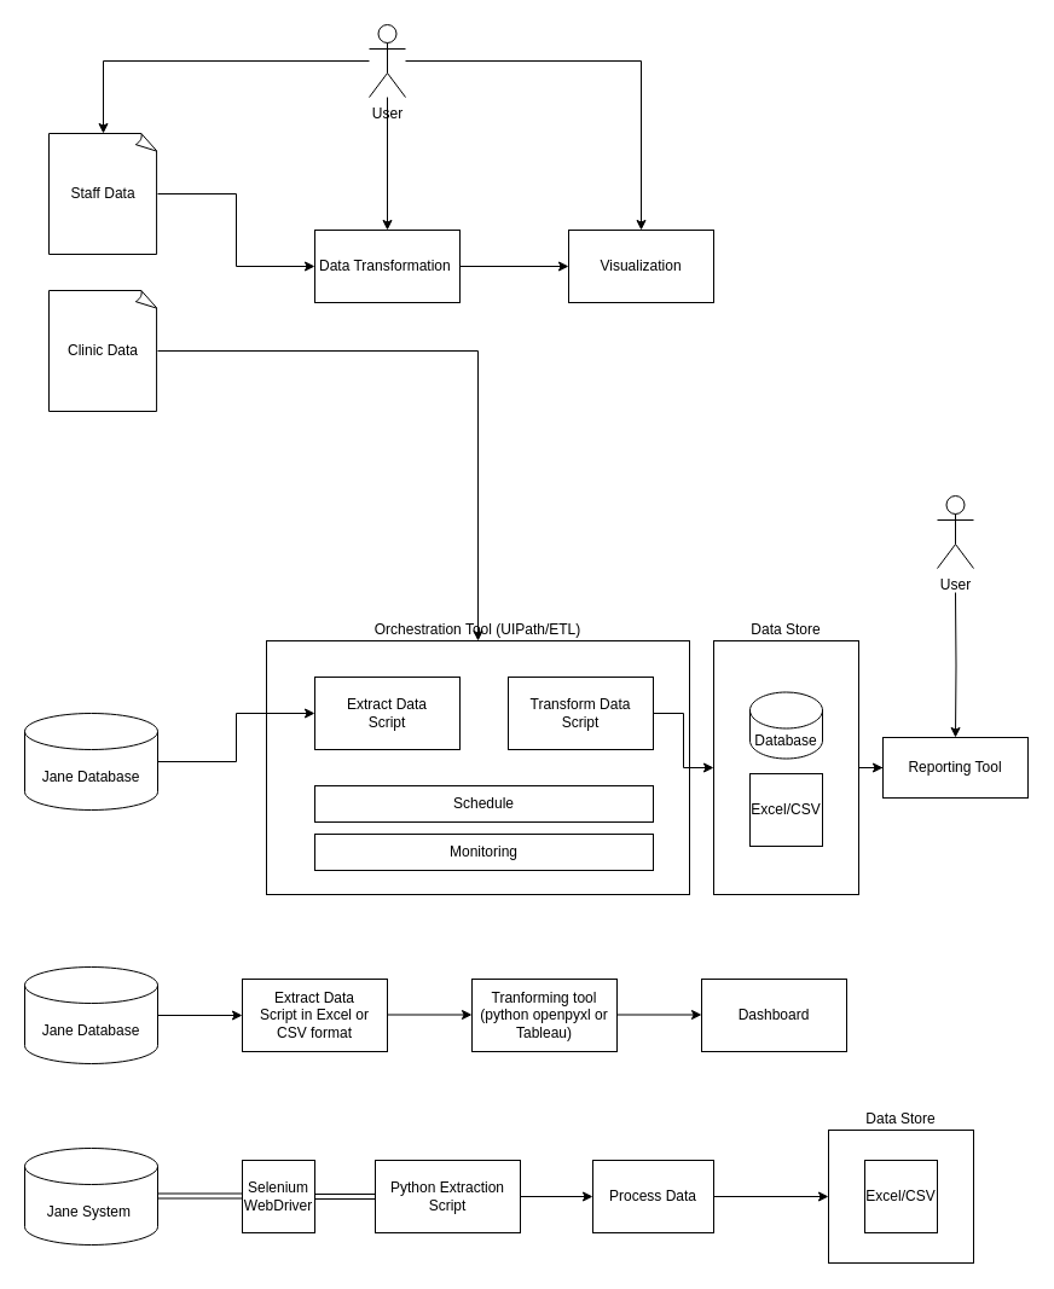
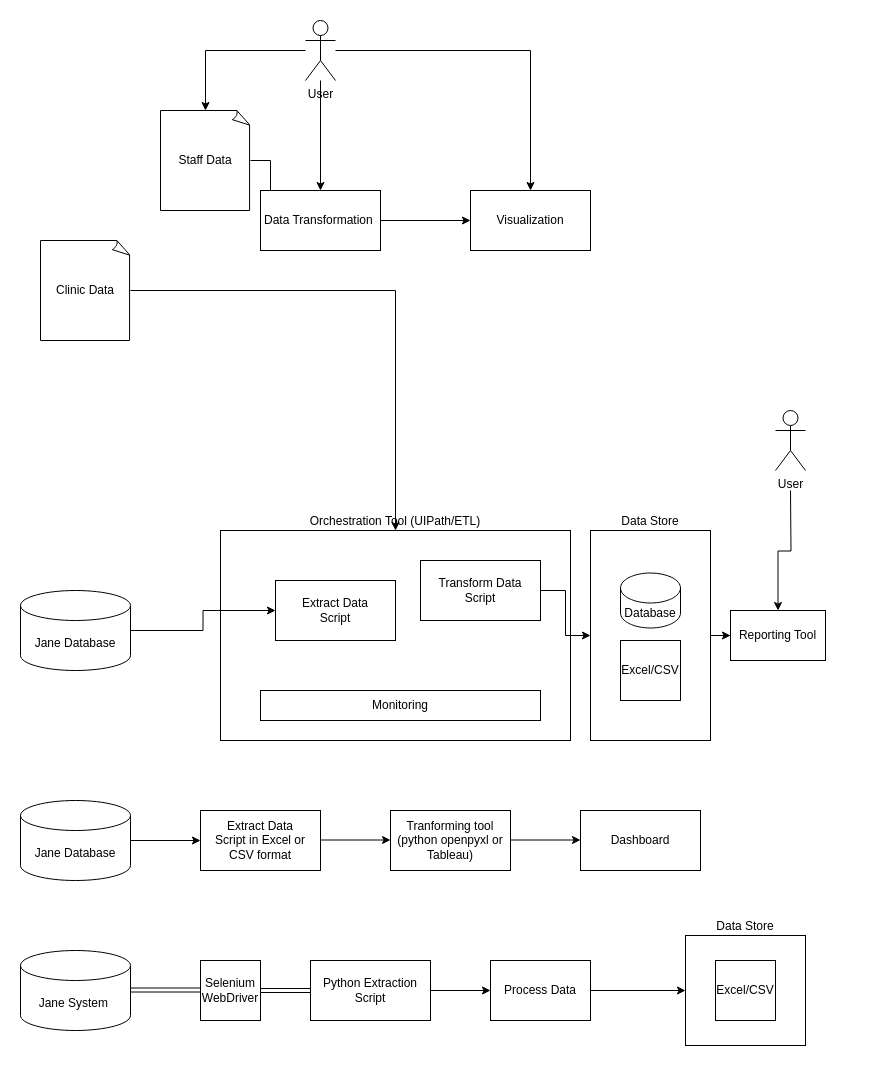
- <mxCell id="7" value="Staff Data" style="whiteSpace=wrap;html=1;shape=mxgraph.basic.document" parent="1" vertex="1"><mxGeometry x="40" y="110" width="90" height="100" as="geometry" /></mxCell>
+ <mxCell id="7" value="Staff Data" style="whiteSpace=wrap;html=1;shape=mxgraph.basic.document" parent="1" vertex="1"><mxGeometry x="160" y="110" width="90" height="100" as="geometry" /></mxCell>
- <mxCell id="17" value="Extract Data&lt;br&gt;Script" style="rounded=0;whiteSpace=wrap;html=1;" parent="1" vertex="1"><mxGeometry x="260" y="560" width="120" height="60" as="geometry" /></mxCell>
+ <mxCell id="17" value="Extract Data&lt;br&gt;Script" style="rounded=0;whiteSpace=wrap;html=1;" parent="1" vertex="1"><mxGeometry x="275" y="580" width="120" height="60" as="geometry" /></mxCell>
- <mxCell id="4" value="Reporting Tool" style="rounded=0;whiteSpace=wrap;html=1;labelPosition=center;verticalLabelPosition=middle;align=center;verticalAlign=middle;" parent="1" vertex="1"><mxGeometry x="730" y="610" width="120" height="50" as="geometry" /></mxCell>
+ <mxCell id="4" value="Reporting Tool" style="rounded=0;whiteSpace=wrap;html=1;labelPosition=center;verticalLabelPosition=middle;align=center;verticalAlign=middle;" parent="1" vertex="1"><mxGeometry x="730" y="610" width="95" height="50" as="geometry" /></mxCell>
- <mxCell id="18" value="Schedule" style="rounded=0;whiteSpace=wrap;html=1;" parent="1" vertex="1"><mxGeometry x="260" y="650" width="280" height="30" as="geometry" /></mxCell>
